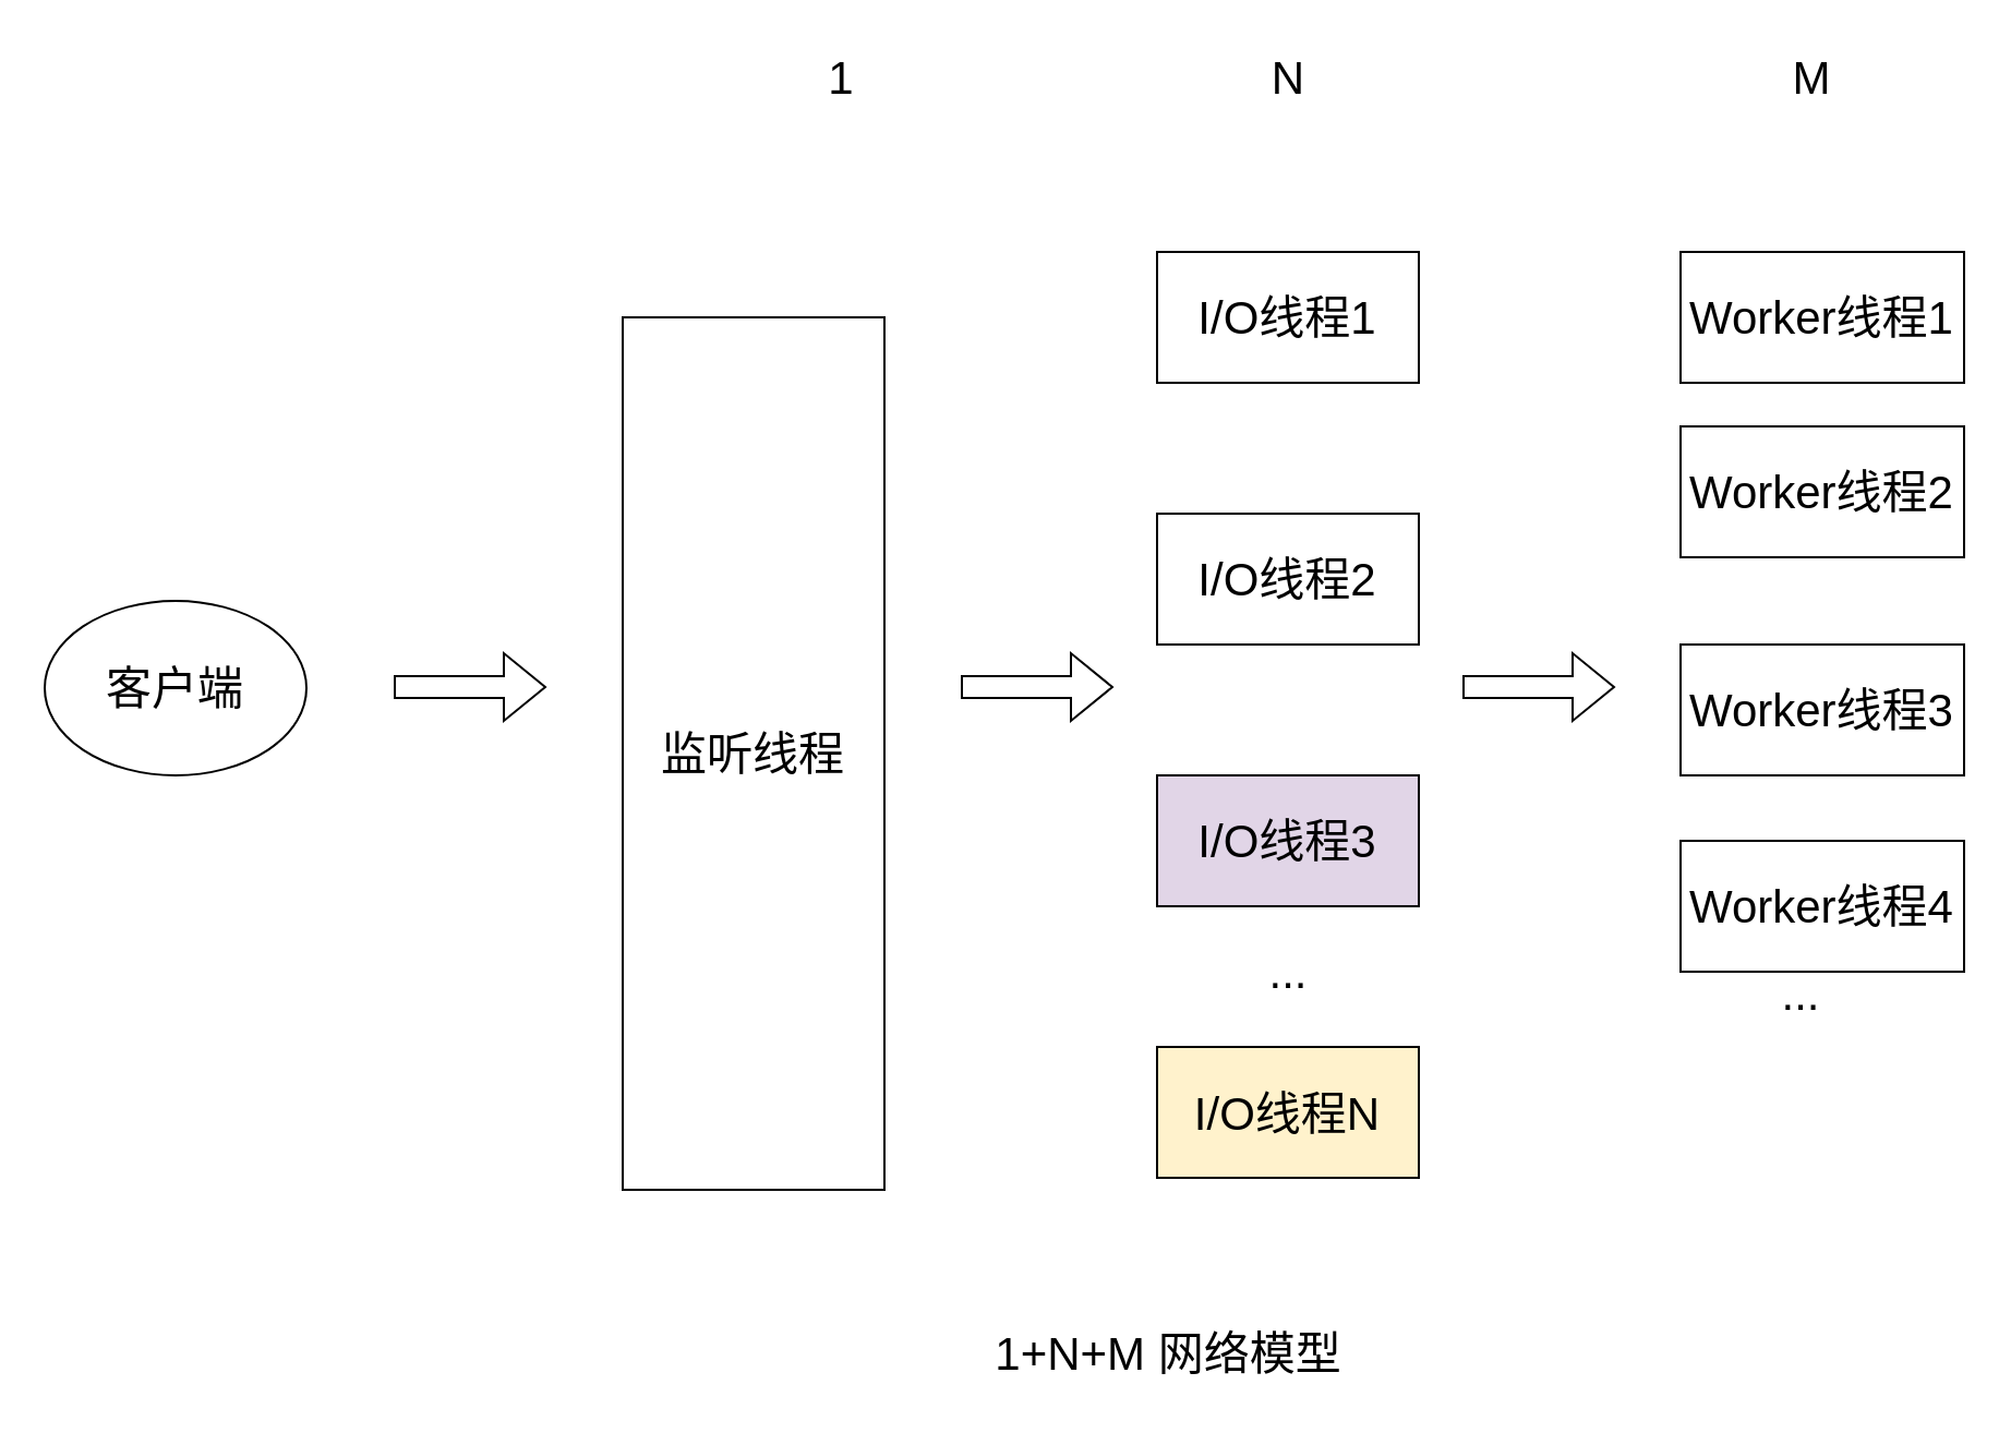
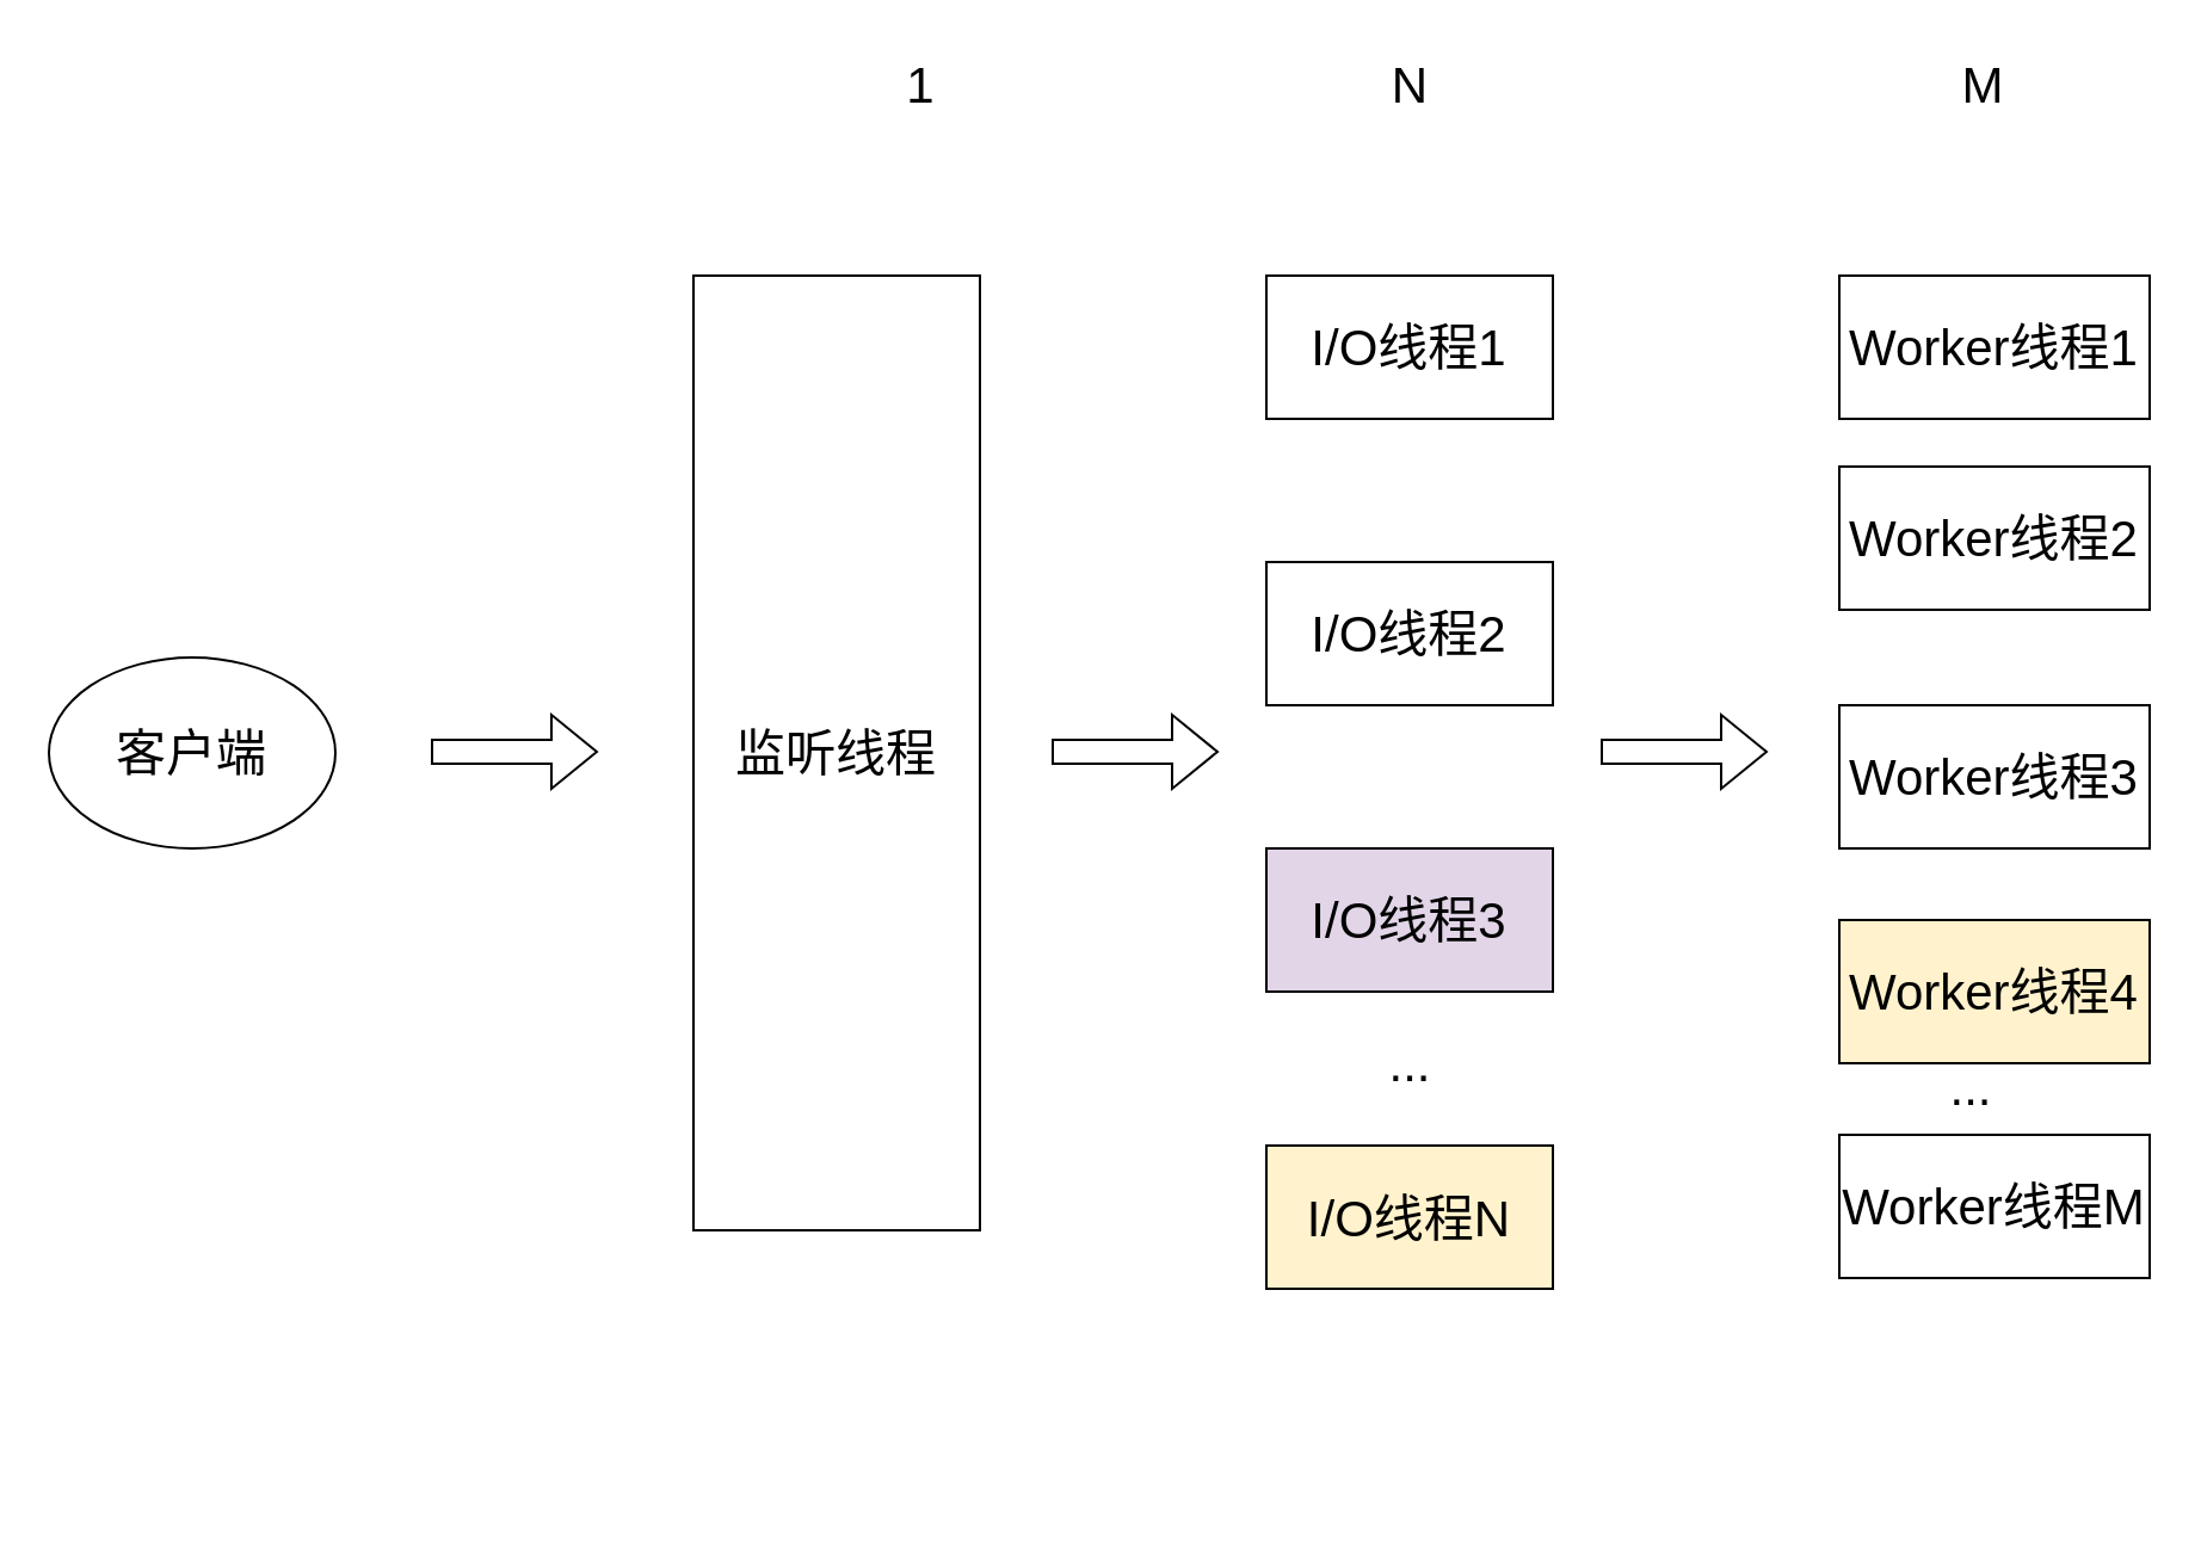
- <mxCell id="3" value="监听线程" style="rounded=0;whiteSpace=wrap;html=1;fontSize=21;" vertex="1" parent="1"><mxGeometry x="285" y="145" width="120" height="400" as="geometry" /></mxCell>
+ <mxCell id="3" value="监听线程" style="rounded=0;whiteSpace=wrap;html=1;fontSize=21;" vertex="1" parent="1"><mxGeometry x="290" y="115" width="120" height="400" as="geometry" /></mxCell>
- <mxCell id="11" value="Worker线程4" style="rounded=0;whiteSpace=wrap;html=1;fontSize=21;" vertex="1" parent="1"><mxGeometry x="770" y="385" width="130" height="60" as="geometry" /></mxCell>
+ <mxCell id="11" value="Worker线程4" style="rounded=0;whiteSpace=wrap;html=1;fontSize=21;fillColor=#fff2cc;" vertex="1" parent="1"><mxGeometry x="770" y="385" width="130" height="60" as="geometry" /></mxCell>
+ <mxCell id="12" value="Worker线程M" style="rounded=0;whiteSpace=wrap;html=1;fontSize=21;" vertex="1" parent="1"><mxGeometry x="770" y="475" width="130" height="60" as="geometry" /></mxCell>
- <mxCell id="21" value="1+N+M 网络模型" style="text;html=1;align=center;verticalAlign=middle;resizable=0;points=[];autosize=1;strokeColor=none;fillColor=none;fontSize=21;" vertex="1" parent="1"><mxGeometry x="450" y="605" width="170" height="30" as="geometry" /></mxCell>
